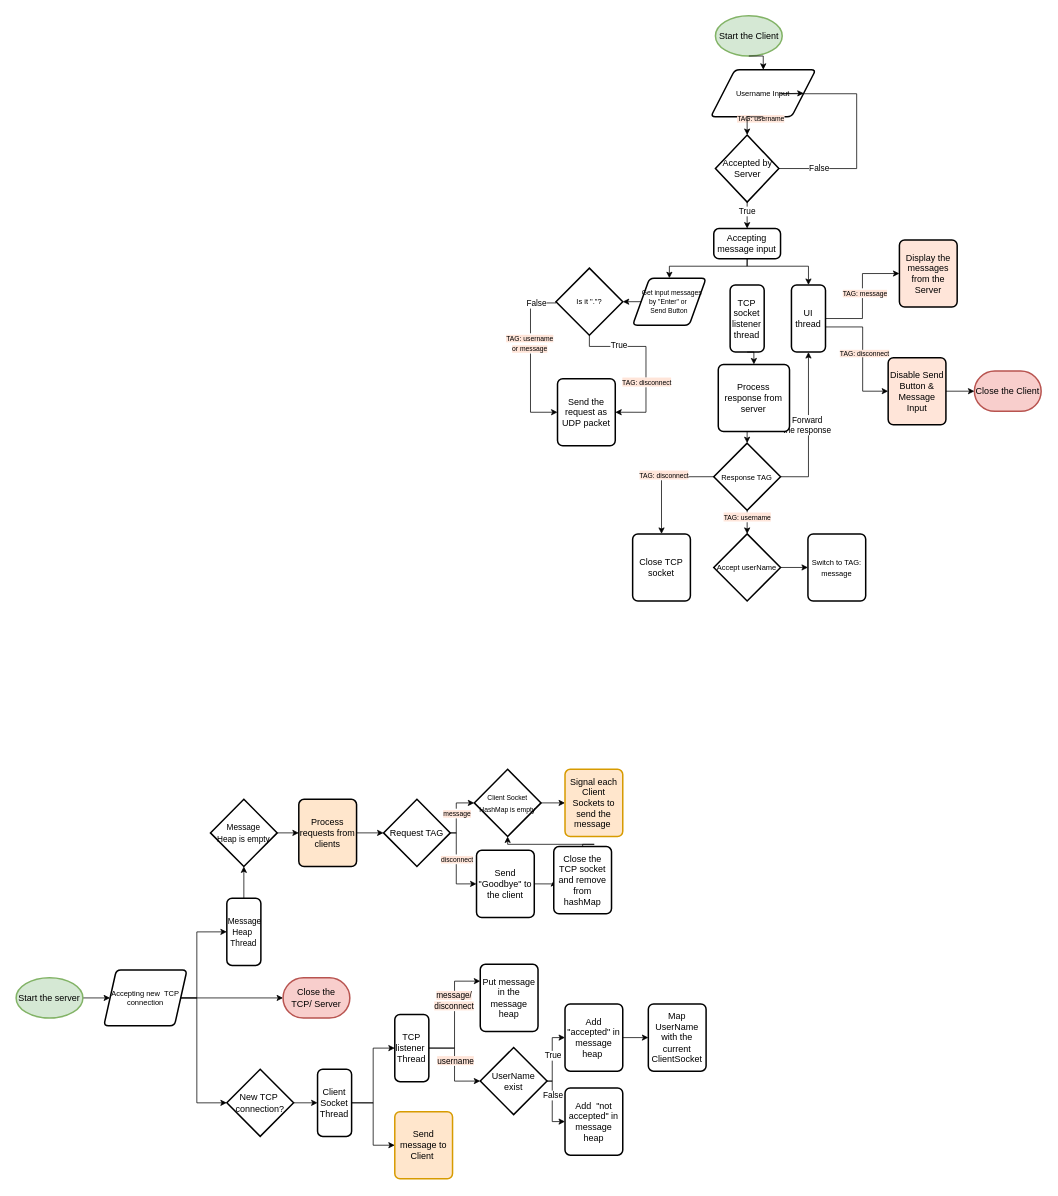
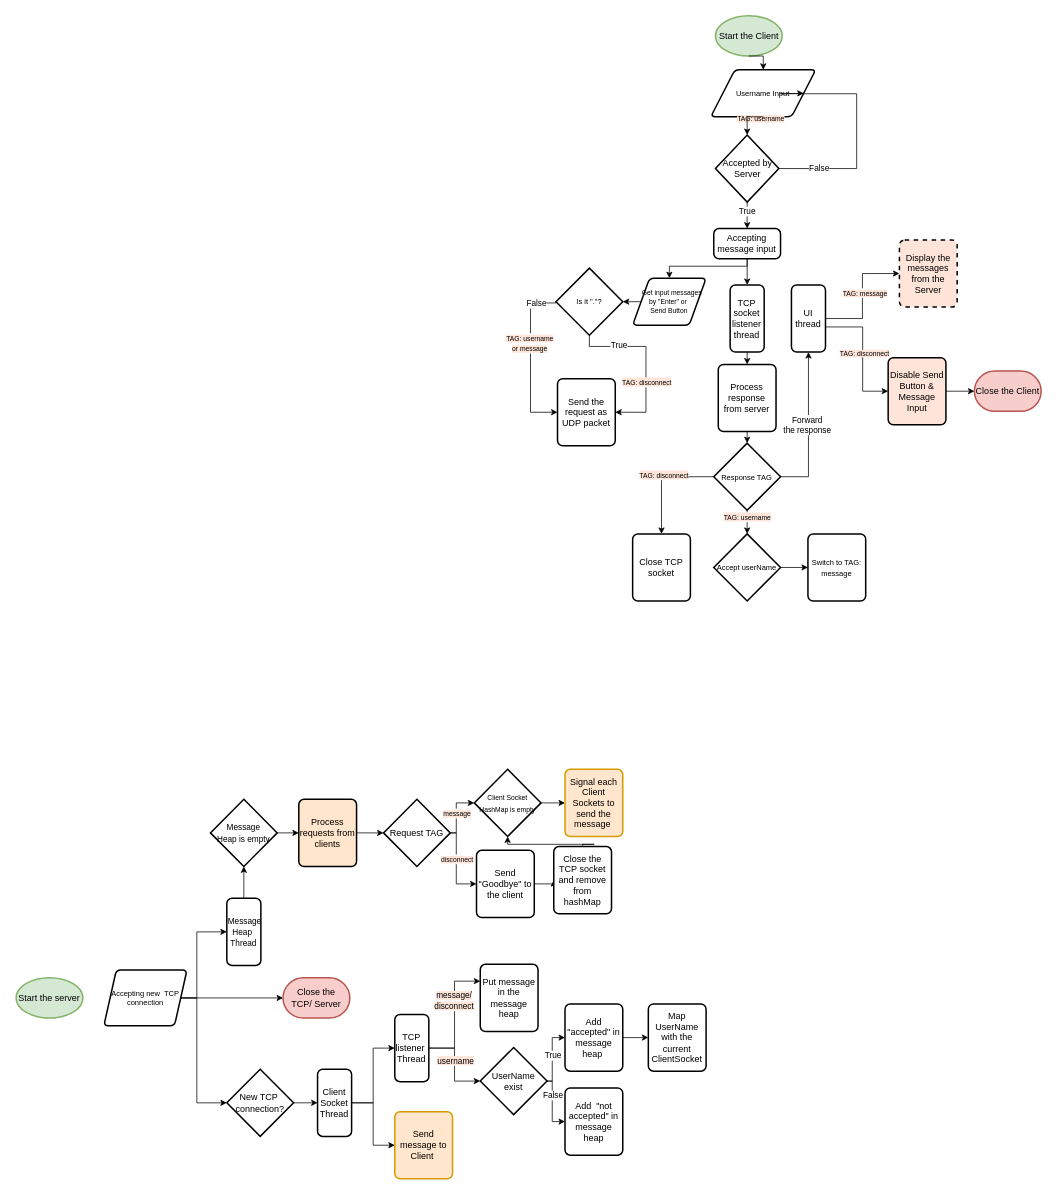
- <mxCell id="75" style="edgeStyle=orthogonalEdgeStyle;rounded=0;orthogonalLoop=1;jettySize=auto;html=1;exitX=0.5;exitY=1;exitDx=0;exitDy=0;entryX=0.5;entryY=0;entryDx=0;entryDy=0;" parent="48" source="66" target="72" edge="1"><mxGeometry relative="1" as="geometry"><Array as="points"><mxPoint x="289" y="334" /><mxPoint x="370" y="334" /></Array></mxGeometry></mxCell>
- <mxCell id="60" value="Display the messages from the Server" style="rounded=1;whiteSpace=wrap;html=1;absoluteArcSize=1;arcSize=14;strokeWidth=2;container=0;fillColor=#ffe5d9;" parent="48" vertex="1"><mxGeometry x="491.997" y="299.0" width="77.031" height="89.527" as="geometry" /></mxCell>
+ <mxCell id="60" value="Display the messages from the Server" style="rounded=1;whiteSpace=wrap;html=1;absoluteArcSize=1;arcSize=14;strokeWidth=2;container=0;fillColor=#ffe5d9;dashed=1;" parent="48" vertex="1"><mxGeometry x="491.997" y="299.0" width="77.031" height="89.527" as="geometry" /></mxCell>
+ <mxCell id="70" style="edgeStyle=orthogonalEdgeStyle;rounded=0;orthogonalLoop=1;jettySize=auto;html=1;exitX=0.5;exitY=1;exitDx=0;exitDy=0;entryX=0.5;entryY=0;entryDx=0;entryDy=0;" parent="48" source="66" target="69" edge="1"><mxGeometry relative="1" as="geometry" /></mxCell>
- <mxCell id="77" value="Process response from server" style="rounded=1;whiteSpace=wrap;html=1;absoluteArcSize=1;arcSize=14;strokeWidth=2;container=0;" parent="48" vertex="1"><mxGeometry x="250.432" y="465.002" width="95" height="89.527" as="geometry" /></mxCell>
+ <mxCell id="77" value="Process response from server" style="rounded=1;whiteSpace=wrap;html=1;absoluteArcSize=1;arcSize=14;strokeWidth=2;container=0;" parent="48" vertex="1"><mxGeometry x="250.432" y="465.002" width="77.031" height="89.527" as="geometry" /></mxCell>
- <mxCell id="2" style="edgeStyle=orthogonalEdgeStyle;rounded=0;orthogonalLoop=1;jettySize=auto;html=1;exitX=1;exitY=0.5;exitDx=0;exitDy=0;exitPerimeter=0;entryX=0;entryY=0.5;entryDx=0;entryDy=0;" parent="1" source="3" target="7" edge="1"><mxGeometry relative="1" as="geometry" /></mxCell>
